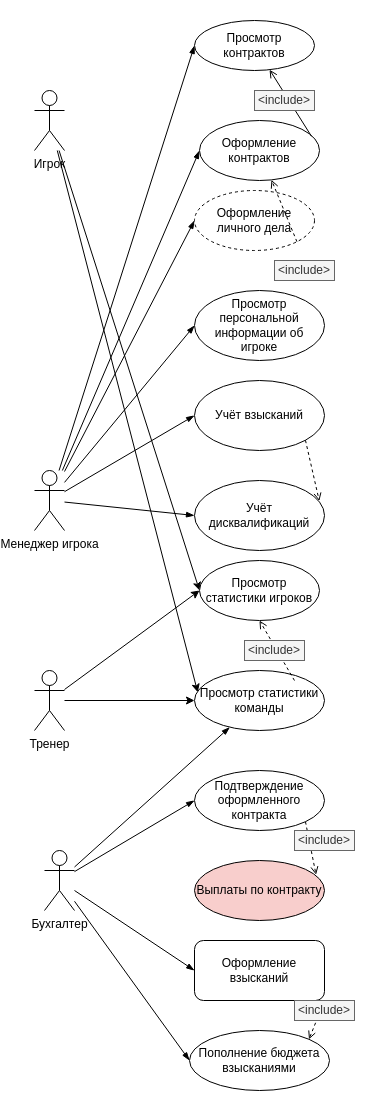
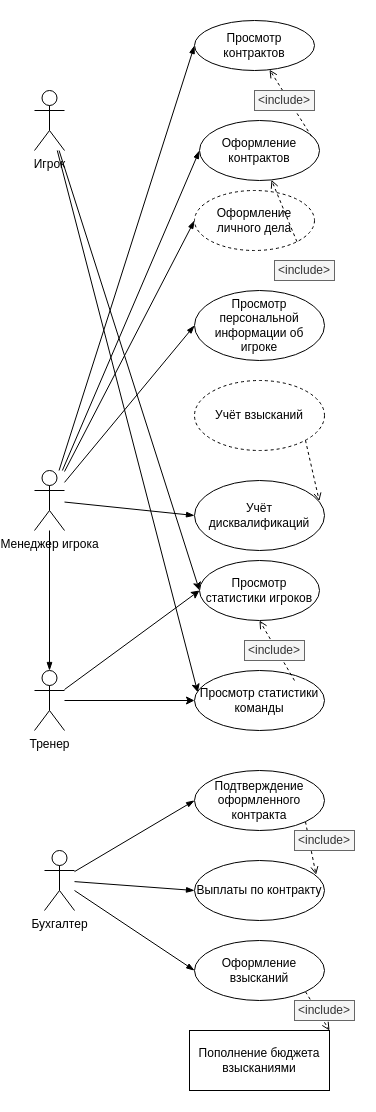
- <mxCell id="28" value="" style="endArrow=open;html=1;exitX=0.933;exitY=0.263;exitDx=0;exitDy=0;exitPerimeter=0;endFill=0;dashed=0;" edge="1" parent="1" source="25" target="24"><mxGeometry width="50" height="50" relative="1" as="geometry"><mxPoint x="393.97" y="100" as="sourcePoint" /><mxPoint x="354" y="39.98" as="targetPoint" /></mxGeometry></mxCell>
+ <mxCell id="28" value="" style="endArrow=open;html=1;exitX=0.933;exitY=0.263;exitDx=0;exitDy=0;exitPerimeter=0;endFill=0;dashed=1;" edge="1" parent="1" source="25" target="24"><mxGeometry width="50" height="50" relative="1" as="geometry"><mxPoint x="393.97" y="100" as="sourcePoint" /><mxPoint x="354" y="39.98" as="targetPoint" /></mxGeometry></mxCell>
- <mxCell id="32" value="Учёт взысканий" style="ellipse;whiteSpace=wrap;html=1;" vertex="1" parent="1"><mxGeometry x="180" y="380" width="130" height="70" as="geometry" /></mxCell>
+ <mxCell id="32" value="Учёт взысканий" style="ellipse;whiteSpace=wrap;html=1;dashed=1;" vertex="1" parent="1"><mxGeometry x="180" y="380" width="130" height="70" as="geometry" /></mxCell>
- <mxCell id="9" style="edgeStyle=none;orthogonalLoop=1;jettySize=auto;html=1;entryX=0;entryY=0.5;entryDx=0;entryDy=0;endArrow=blockThin;endFill=1;" edge="1" parent="1" source="11" target="32"><mxGeometry relative="1" as="geometry" /></mxCell>
+ <mxCell id="9" style="edgeStyle=none;orthogonalLoop=1;jettySize=auto;html=1;endArrow=blockThin;endFill=1;" edge="1" parent="1" source="11" target="14"><mxGeometry relative="1" as="geometry" /></mxCell>
- <mxCell id="16" style="edgeStyle=none;orthogonalLoop=1;jettySize=auto;html=1;endArrow=blockThin;endFill=1;" edge="1" parent="1" source="19" target="21"><mxGeometry relative="1" as="geometry" /></mxCell>
+ <mxCell id="16" style="edgeStyle=none;orthogonalLoop=1;jettySize=auto;html=1;entryX=0;entryY=0.5;entryDx=0;entryDy=0;endArrow=blockThin;endFill=1;" edge="1" parent="1" source="19" target="36"><mxGeometry relative="1" as="geometry" /></mxCell>
- <mxCell id="36" value="Выплаты по контракту" style="ellipse;whiteSpace=wrap;html=1;fillColor=#f8cecc;" vertex="1" parent="1"><mxGeometry x="180" y="860" width="130" height="60" as="geometry" /></mxCell>
+ <mxCell id="36" value="Выплаты по контракту" style="ellipse;whiteSpace=wrap;html=1;" vertex="1" parent="1"><mxGeometry x="180" y="860" width="130" height="60" as="geometry" /></mxCell>
- <mxCell id="39" value="Оформление взысканий" style="whiteSpace=wrap;html=1;rounded=1;" vertex="1" parent="1"><mxGeometry x="180" y="940" width="130" height="60" as="geometry" /></mxCell>
+ <mxCell id="39" value="Оформление взысканий" style="ellipse;whiteSpace=wrap;html=1;" vertex="1" parent="1"><mxGeometry x="180" y="940" width="130" height="60" as="geometry" /></mxCell>
- <mxCell id="18" style="edgeStyle=none;orthogonalLoop=1;jettySize=auto;html=1;entryX=0;entryY=0.5;entryDx=0;entryDy=0;endArrow=blockThin;endFill=1;" edge="1" parent="1" source="19" target="40"><mxGeometry relative="1" as="geometry" /></mxCell>
- <mxCell id="40" value="Пополнение бюджета взысканиями" style="ellipse;whiteSpace=wrap;html=1;" vertex="1" parent="1"><mxGeometry x="175" y="1030" width="140" height="60" as="geometry" /></mxCell>
+ <mxCell id="40" value="Пополнение бюджета взысканиями" style="whiteSpace=wrap;html=1;rounded=0;" vertex="1" parent="1"><mxGeometry x="175" y="1030" width="140" height="60" as="geometry" /></mxCell>
